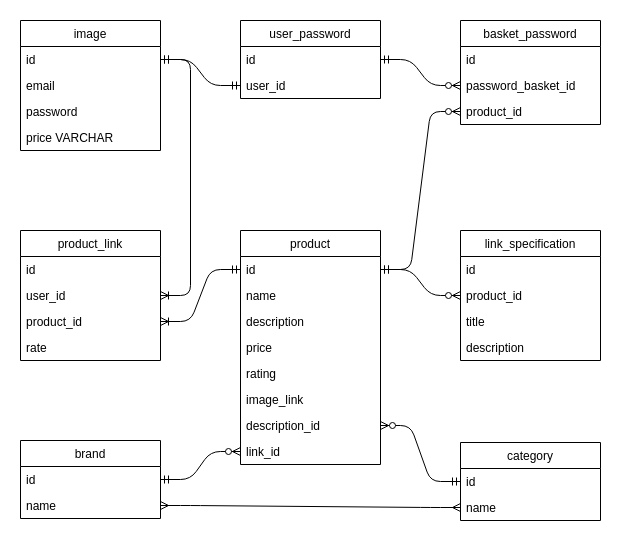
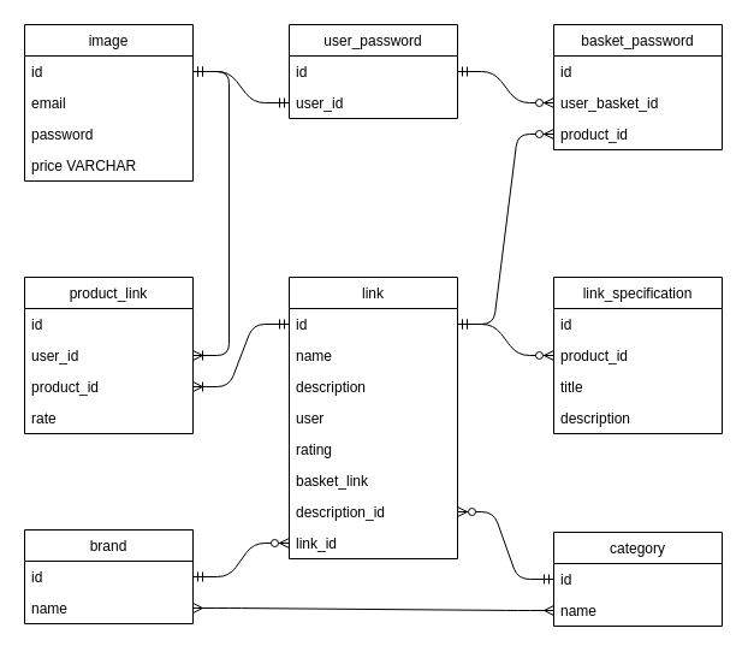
- <mxCell id="33" value="password_basket_id" style="text;strokeColor=none;fillColor=none;align=left;verticalAlign=top;spacingLeft=4;spacingRight=4;overflow=hidden;rotatable=0;points=[[0,0.5],[1,0.5]];portConstraint=eastwest;" vertex="1" parent="31"><mxGeometry y="52" width="140" height="26" as="geometry" /></mxCell>
+ <mxCell id="33" value="user_basket_id" style="text;strokeColor=none;fillColor=none;align=left;verticalAlign=top;spacingLeft=4;spacingRight=4;overflow=hidden;rotatable=0;points=[[0,0.5],[1,0.5]];portConstraint=eastwest;" vertex="1" parent="31"><mxGeometry y="52" width="140" height="26" as="geometry" /></mxCell>
- <mxCell id="11" value="product" style="swimlane;fontStyle=0;childLayout=stackLayout;horizontal=1;startSize=26;horizontalStack=0;resizeParent=1;resizeParentMax=0;resizeLast=0;collapsible=1;marginBottom=0;" vertex="1" parent="1"><mxGeometry x="240" y="230" width="140" height="234" as="geometry" /></mxCell>
+ <mxCell id="11" value="link" style="swimlane;fontStyle=0;childLayout=stackLayout;horizontal=1;startSize=26;horizontalStack=0;resizeParent=1;resizeParentMax=0;resizeLast=0;collapsible=1;marginBottom=0;" vertex="1" parent="1"><mxGeometry x="240" y="230" width="140" height="234" as="geometry" /></mxCell>
- <mxCell id="15" value="price" style="text;strokeColor=none;fillColor=none;align=left;verticalAlign=top;spacingLeft=4;spacingRight=4;overflow=hidden;rotatable=0;points=[[0,0.5],[1,0.5]];portConstraint=eastwest;" vertex="1" parent="11"><mxGeometry y="104" width="140" height="26" as="geometry" /></mxCell>
+ <mxCell id="15" value="user" style="text;strokeColor=none;fillColor=none;align=left;verticalAlign=top;spacingLeft=4;spacingRight=4;overflow=hidden;rotatable=0;points=[[0,0.5],[1,0.5]];portConstraint=eastwest;" vertex="1" parent="11"><mxGeometry y="104" width="140" height="26" as="geometry" /></mxCell>
- <mxCell id="17" value="image_link&#10;" style="text;strokeColor=none;fillColor=none;align=left;verticalAlign=top;spacingLeft=4;spacingRight=4;overflow=hidden;rotatable=0;points=[[0,0.5],[1,0.5]];portConstraint=eastwest;" vertex="1" parent="11"><mxGeometry y="156" width="140" height="26" as="geometry" /></mxCell>
+ <mxCell id="17" value="basket_link&#10;" style="text;strokeColor=none;fillColor=none;align=left;verticalAlign=top;spacingLeft=4;spacingRight=4;overflow=hidden;rotatable=0;points=[[0,0.5],[1,0.5]];portConstraint=eastwest;" vertex="1" parent="11"><mxGeometry y="156" width="140" height="26" as="geometry" /></mxCell>
